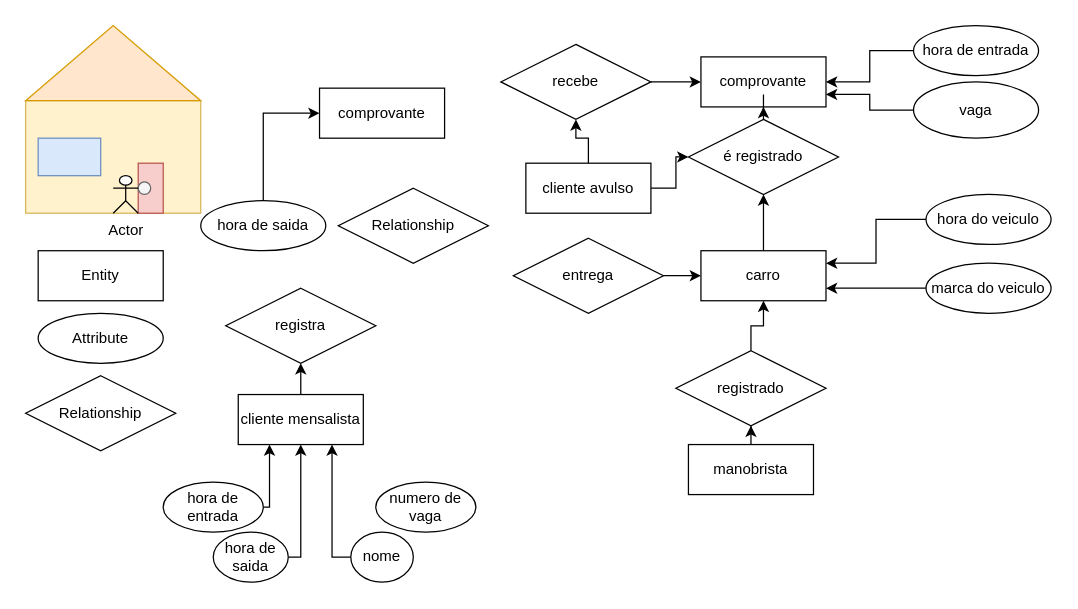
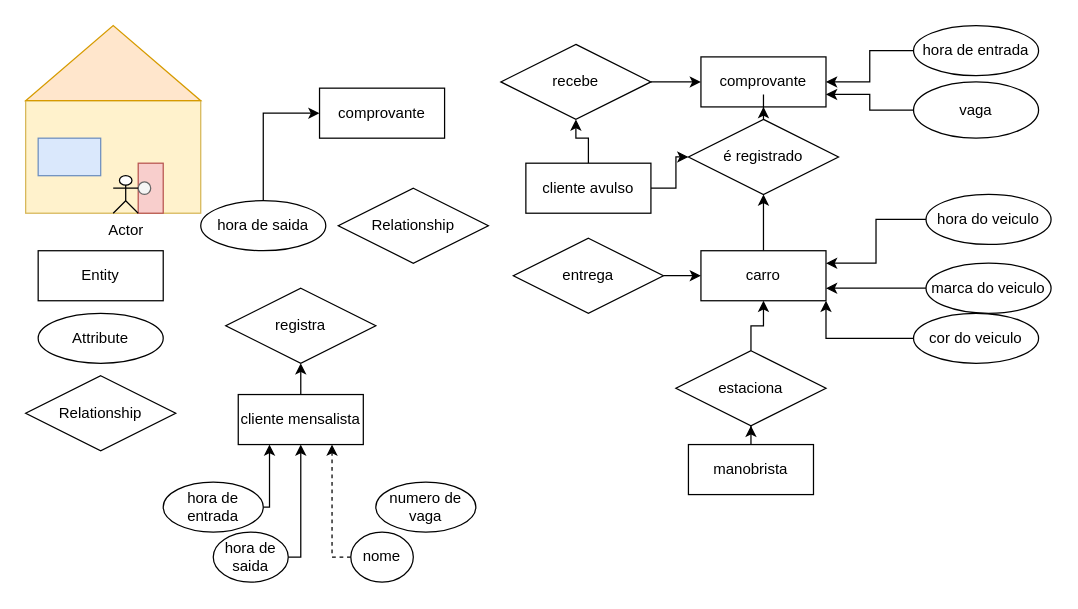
+ <mxCell id="12" style="edgeStyle=orthogonalEdgeStyle;rounded=0;orthogonalLoop=1;jettySize=auto;html=1;entryX=1;entryY=1;entryDx=0;entryDy=0;" edge="1" parent="1" source="13" target="11"><mxGeometry relative="1" as="geometry" /></mxCell>
+ <mxCell id="13" value="cor do veiculo" style="ellipse;whiteSpace=wrap;html=1;align=center;" vertex="1" parent="1"><mxGeometry x="730" y="250" width="100" height="40" as="geometry" /></mxCell>
- <mxCell id="42" value="registrado" style="shape=rhombus;perimeter=rhombusPerimeter;whiteSpace=wrap;html=1;align=center;" vertex="1" parent="1"><mxGeometry x="540" y="280" width="120" height="60" as="geometry" /></mxCell>
+ <mxCell id="42" value="estaciona" style="shape=rhombus;perimeter=rhombusPerimeter;whiteSpace=wrap;html=1;align=center;" vertex="1" parent="1"><mxGeometry x="540" y="280" width="120" height="60" as="geometry" /></mxCell>
- <mxCell id="32" style="edgeStyle=orthogonalEdgeStyle;rounded=0;orthogonalLoop=1;jettySize=auto;html=1;entryX=0.75;entryY=1;entryDx=0;entryDy=0;" edge="1" parent="1" source="35" target="27"><mxGeometry relative="1" as="geometry"><Array as="points"><mxPoint x="265" y="445" /></Array></mxGeometry></mxCell>
+ <mxCell id="32" style="edgeStyle=orthogonalEdgeStyle;rounded=0;orthogonalLoop=1;jettySize=auto;html=1;entryX=0.75;entryY=1;entryDx=0;entryDy=0;dashed=1;" edge="1" parent="1" source="35" target="27"><mxGeometry relative="1" as="geometry"><Array as="points"><mxPoint x="265" y="445" /></Array></mxGeometry></mxCell>
